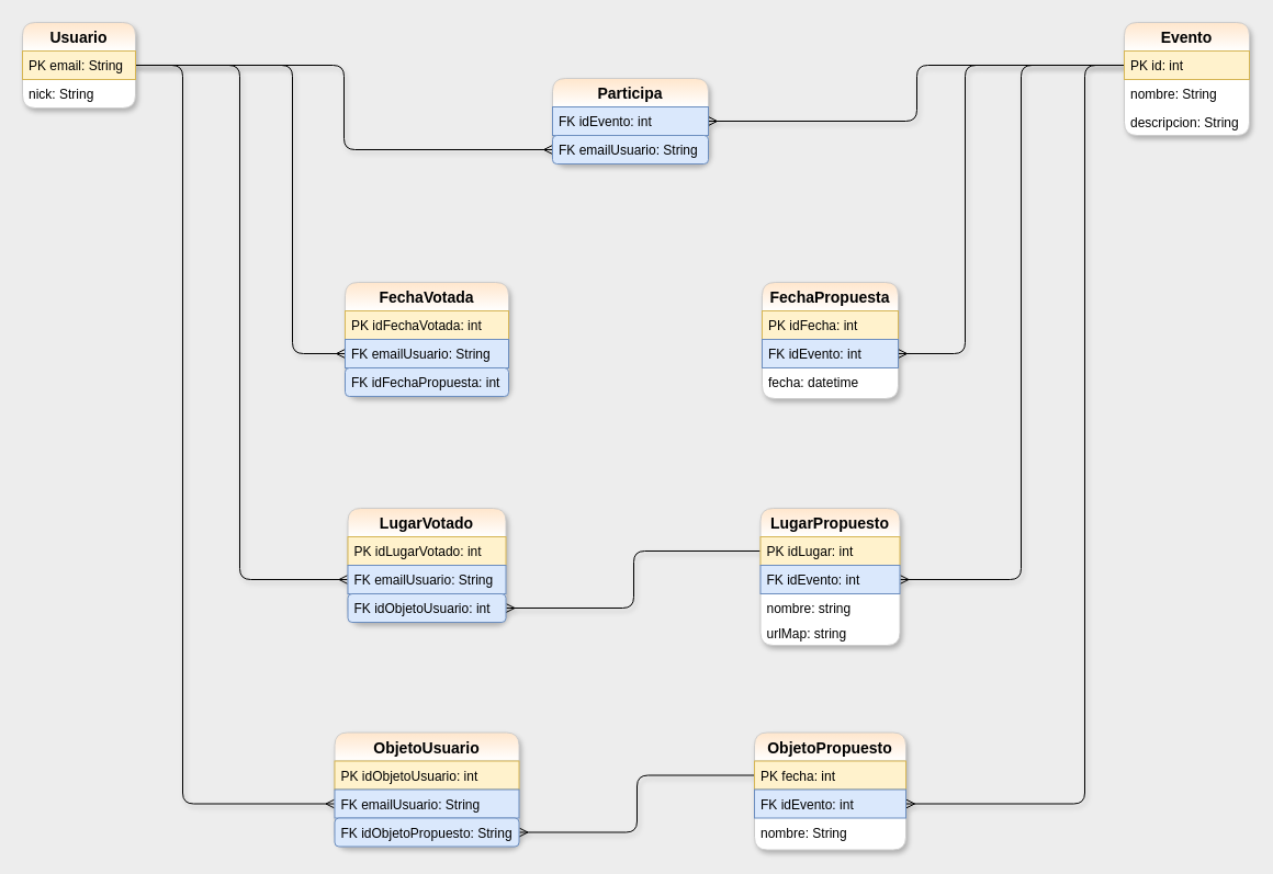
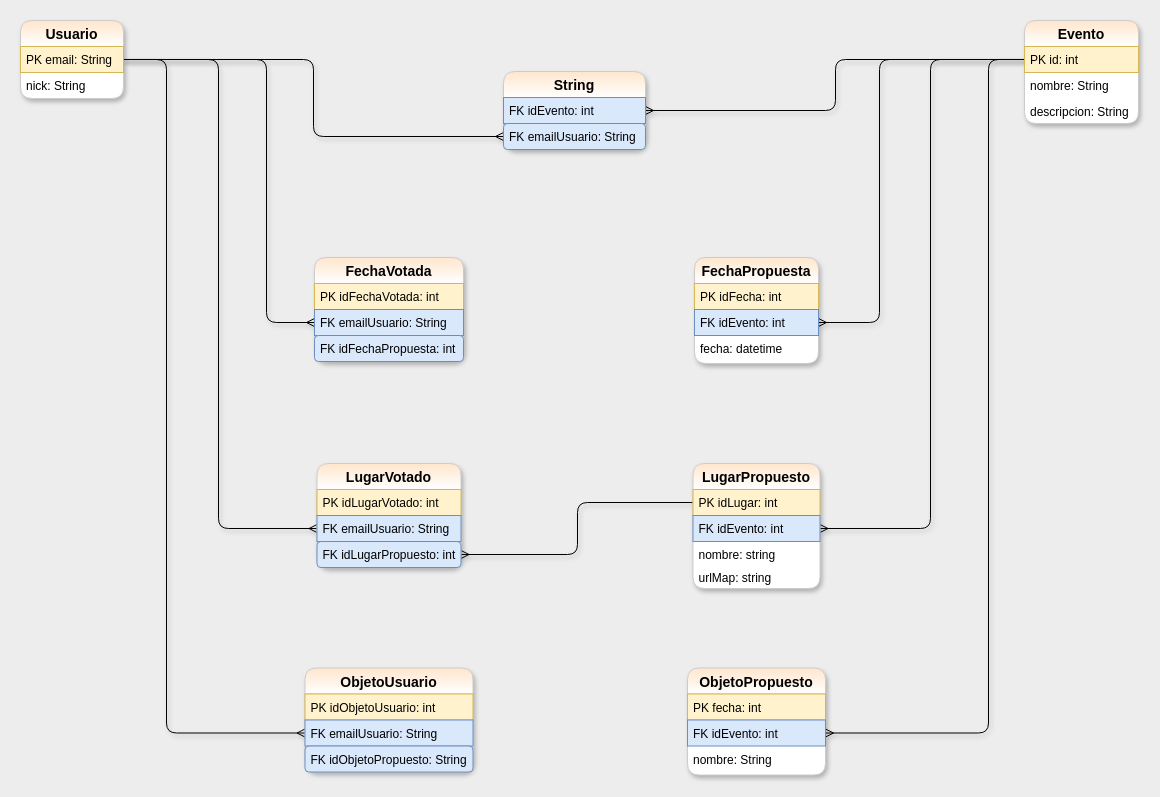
- <mxCell id="19" value="Participa" style="swimlane;fontStyle=1;childLayout=stackLayout;horizontal=1;startSize=26;fillColor=#ffe6cc;horizontalStack=0;resizeParent=1;resizeParentMax=0;resizeLast=0;collapsible=1;marginBottom=0;swimlaneFillColor=#ffffff;align=center;fontSize=14;rounded=1;shadow=1;strokeColor=#CCCCCC;glass=0;gradientColor=#ffffff;strokeWidth=1;" parent="1" vertex="1"><mxGeometry x="503" y="71" width="142" height="78" as="geometry" /></mxCell>
+ <mxCell id="19" value="String" style="swimlane;fontStyle=1;childLayout=stackLayout;horizontal=1;startSize=26;fillColor=#ffe6cc;horizontalStack=0;resizeParent=1;resizeParentMax=0;resizeLast=0;collapsible=1;marginBottom=0;swimlaneFillColor=#ffffff;align=center;fontSize=14;rounded=1;shadow=1;strokeColor=#CCCCCC;glass=0;gradientColor=#ffffff;strokeWidth=1;" parent="1" vertex="1"><mxGeometry x="503" y="71" width="142" height="78" as="geometry" /></mxCell>
- <mxCell id="29" value="FK idObjetoUsuario: int" style="text;strokeColor=#6c8ebf;fillColor=#dae8fc;spacingLeft=4;spacingRight=4;overflow=hidden;rotatable=0;points=[[0,0.5],[1,0.5]];portConstraint=eastwest;fontSize=12;rounded=1;" parent="26" vertex="1"><mxGeometry y="78" width="144" height="26" as="geometry" /></mxCell>
+ <mxCell id="29" value="FK idLugarPropuesto: int" style="text;strokeColor=#6c8ebf;fillColor=#dae8fc;spacingLeft=4;spacingRight=4;overflow=hidden;rotatable=0;points=[[0,0.5],[1,0.5]];portConstraint=eastwest;fontSize=12;rounded=1;" parent="26" vertex="1"><mxGeometry y="78" width="144" height="26" as="geometry" /></mxCell>
- <mxCell id="10" value="" style="edgeStyle=elbowEdgeStyle;fontSize=12;html=1;endArrow=ERmany;shadow=1;" parent="1" source="44" target="33" edge="1"><mxGeometry width="100" height="100" relative="1" as="geometry"><mxPoint x="589" y="752" as="sourcePoint" /><mxPoint x="438" y="784" as="targetPoint" /></mxGeometry></mxCell>
